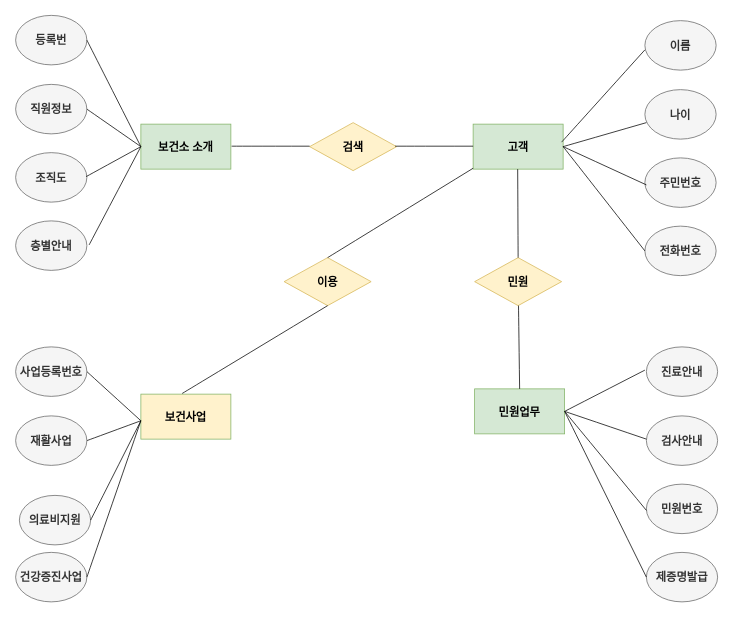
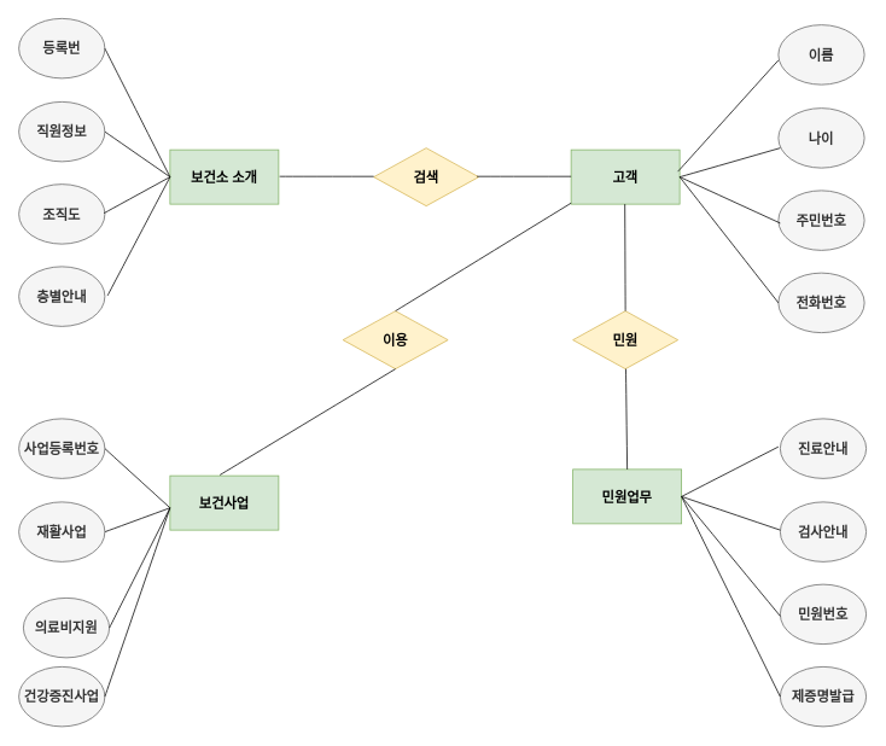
- <mxCell id="7" value="보건사업" style="rounded=0;whiteSpace=wrap;html=1;fontSize=15;fontStyle=1;fillColor=#fff2cc;strokeColor=#82b366;" vertex="1" parent="1"><mxGeometry x="187" y="525" width="120" height="60" as="geometry" /></mxCell>
+ <mxCell id="7" value="보건사업" style="rounded=0;whiteSpace=wrap;html=1;fontSize=15;fontStyle=1;fillColor=#d5e8d4;strokeColor=#82b366;" vertex="1" parent="1"><mxGeometry x="187" y="525" width="120" height="60" as="geometry" /></mxCell>
